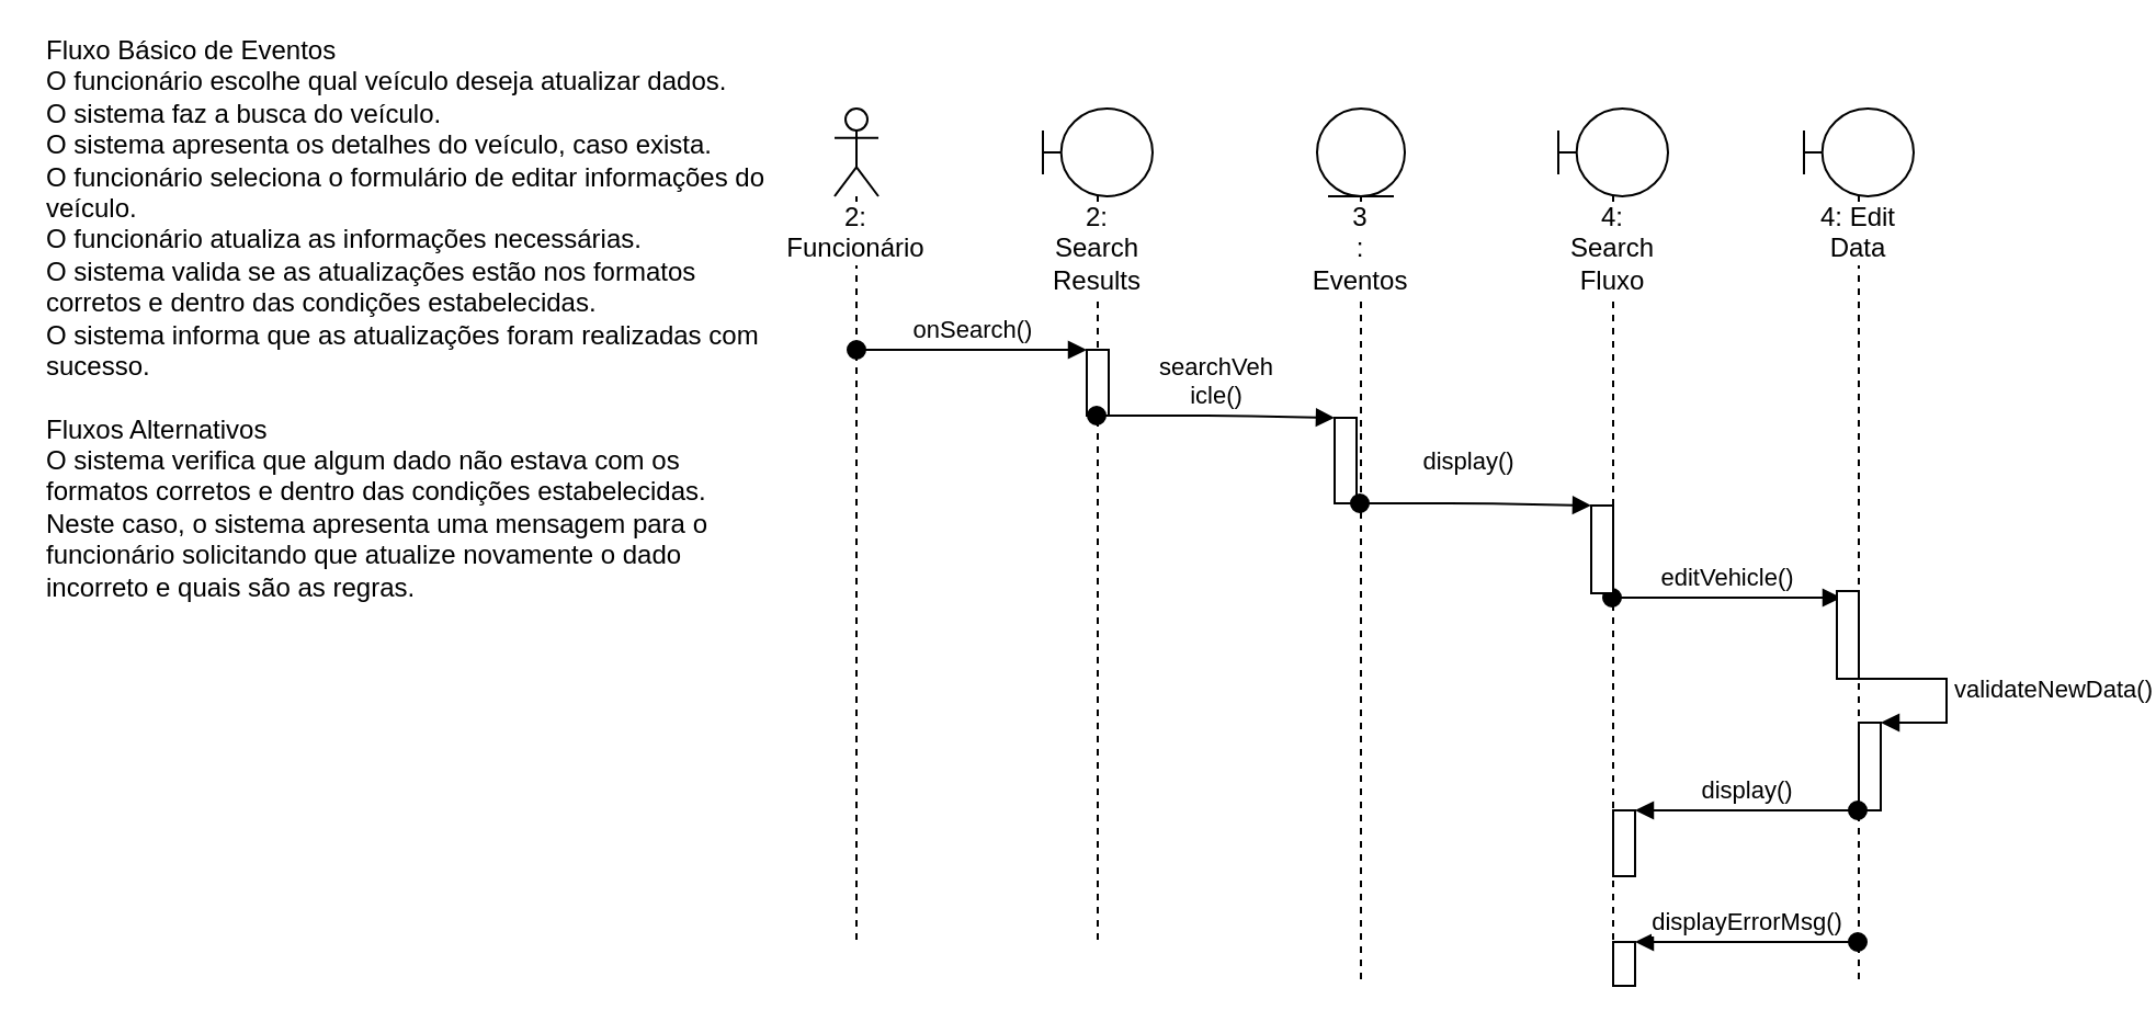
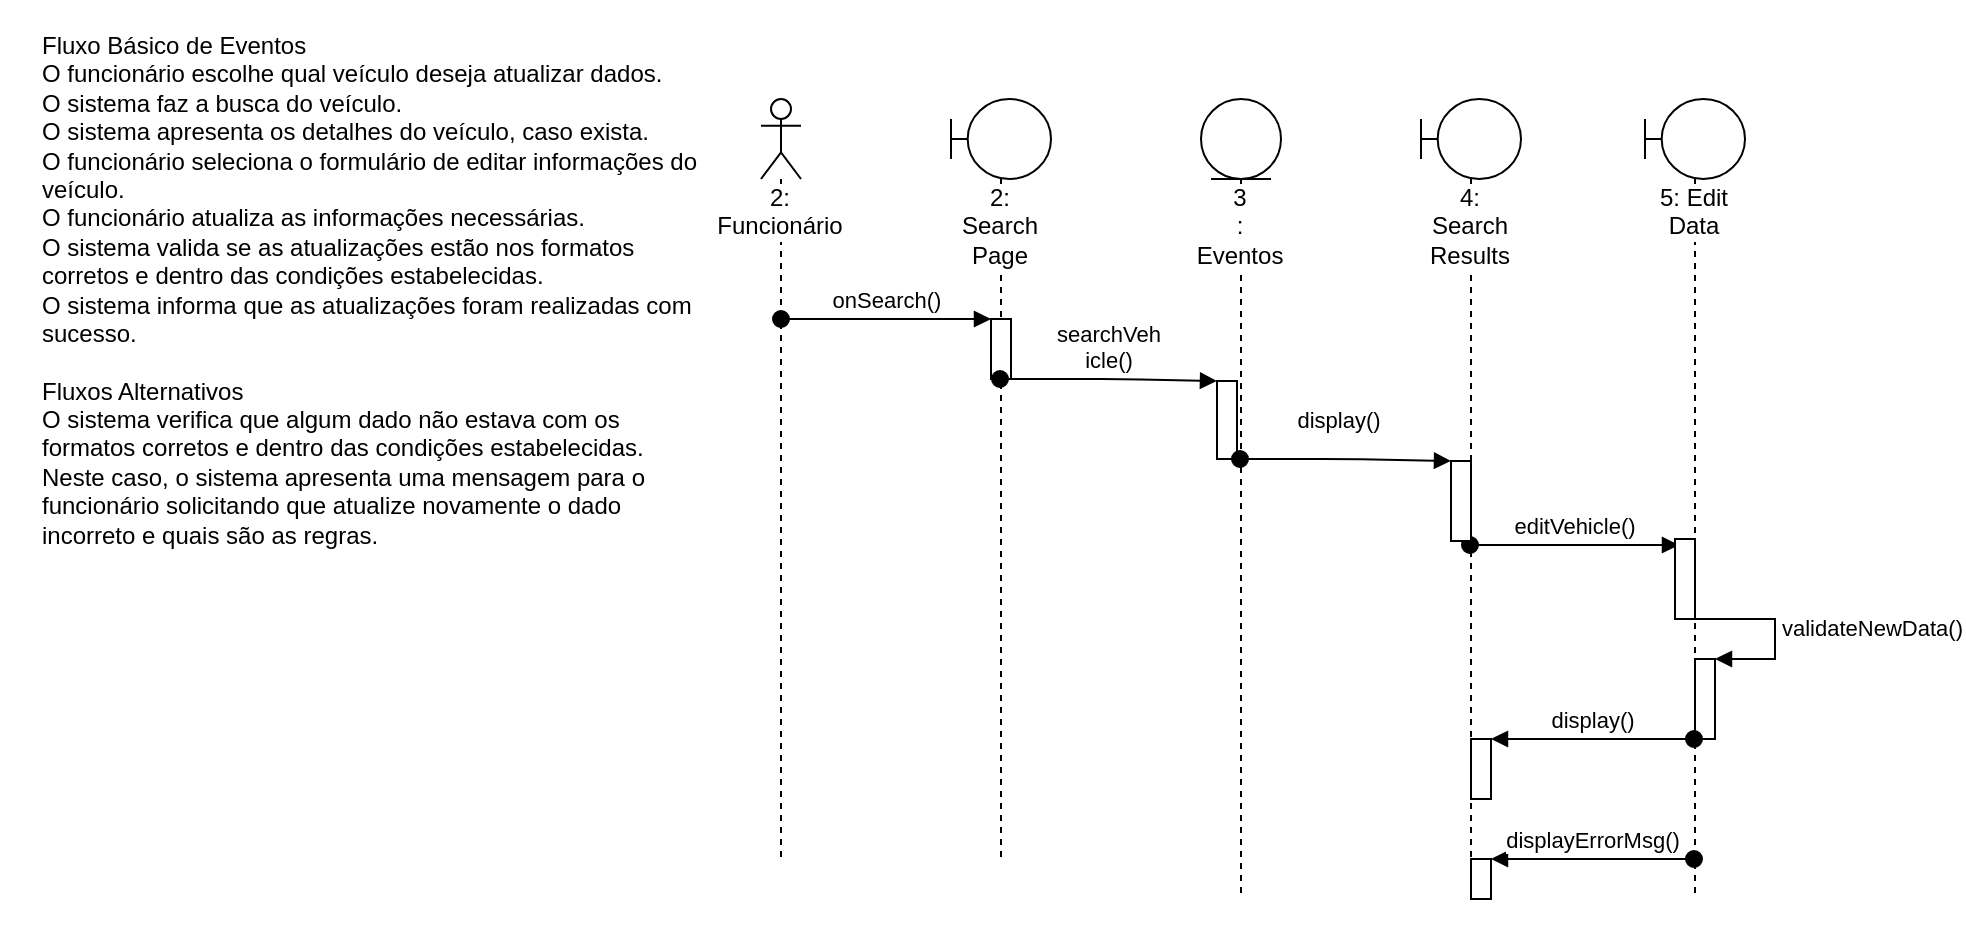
- <mxCell id="8" value="4: Search Fluxo" style="shape=umlLifeline;participant=umlBoundary;perimeter=lifelinePerimeter;whiteSpace=wrap;html=1;container=1;collapsible=0;recursiveResize=0;verticalAlign=top;spacingTop=36;labelBackgroundColor=#ffffff;outlineConnect=0;" parent="1" vertex="1"><mxGeometry x="710" y="49" width="50" height="400" as="geometry" /></mxCell>
+ <mxCell id="8" value="4: Search Results" style="shape=umlLifeline;participant=umlBoundary;perimeter=lifelinePerimeter;whiteSpace=wrap;html=1;container=1;collapsible=0;recursiveResize=0;verticalAlign=top;spacingTop=36;labelBackgroundColor=#ffffff;outlineConnect=0;" parent="1" vertex="1"><mxGeometry x="710" y="49" width="50" height="400" as="geometry" /></mxCell>
- <mxCell id="13" value="4: Edit Data" style="shape=umlLifeline;participant=umlBoundary;perimeter=lifelinePerimeter;whiteSpace=wrap;html=1;container=1;collapsible=0;recursiveResize=0;verticalAlign=top;spacingTop=36;labelBackgroundColor=#ffffff;outlineConnect=0;" parent="1" vertex="1"><mxGeometry x="822" y="49" width="50" height="400" as="geometry" /></mxCell>
+ <mxCell id="13" value="5: Edit Data" style="shape=umlLifeline;participant=umlBoundary;perimeter=lifelinePerimeter;whiteSpace=wrap;html=1;container=1;collapsible=0;recursiveResize=0;verticalAlign=top;spacingTop=36;labelBackgroundColor=#ffffff;outlineConnect=0;" parent="1" vertex="1"><mxGeometry x="822" y="49" width="50" height="400" as="geometry" /></mxCell>
- <mxCell id="4" value="2: Search Results" style="shape=umlLifeline;participant=umlBoundary;perimeter=lifelinePerimeter;whiteSpace=wrap;html=1;container=1;collapsible=0;recursiveResize=0;verticalAlign=top;spacingTop=36;labelBackgroundColor=#ffffff;outlineConnect=0;" parent="1" vertex="1"><mxGeometry x="475" y="49" width="50" height="380" as="geometry" /></mxCell>
+ <mxCell id="4" value="2: Search Page" style="shape=umlLifeline;participant=umlBoundary;perimeter=lifelinePerimeter;whiteSpace=wrap;html=1;container=1;collapsible=0;recursiveResize=0;verticalAlign=top;spacingTop=36;labelBackgroundColor=#ffffff;outlineConnect=0;" parent="1" vertex="1"><mxGeometry x="475" y="49" width="50" height="380" as="geometry" /></mxCell>
